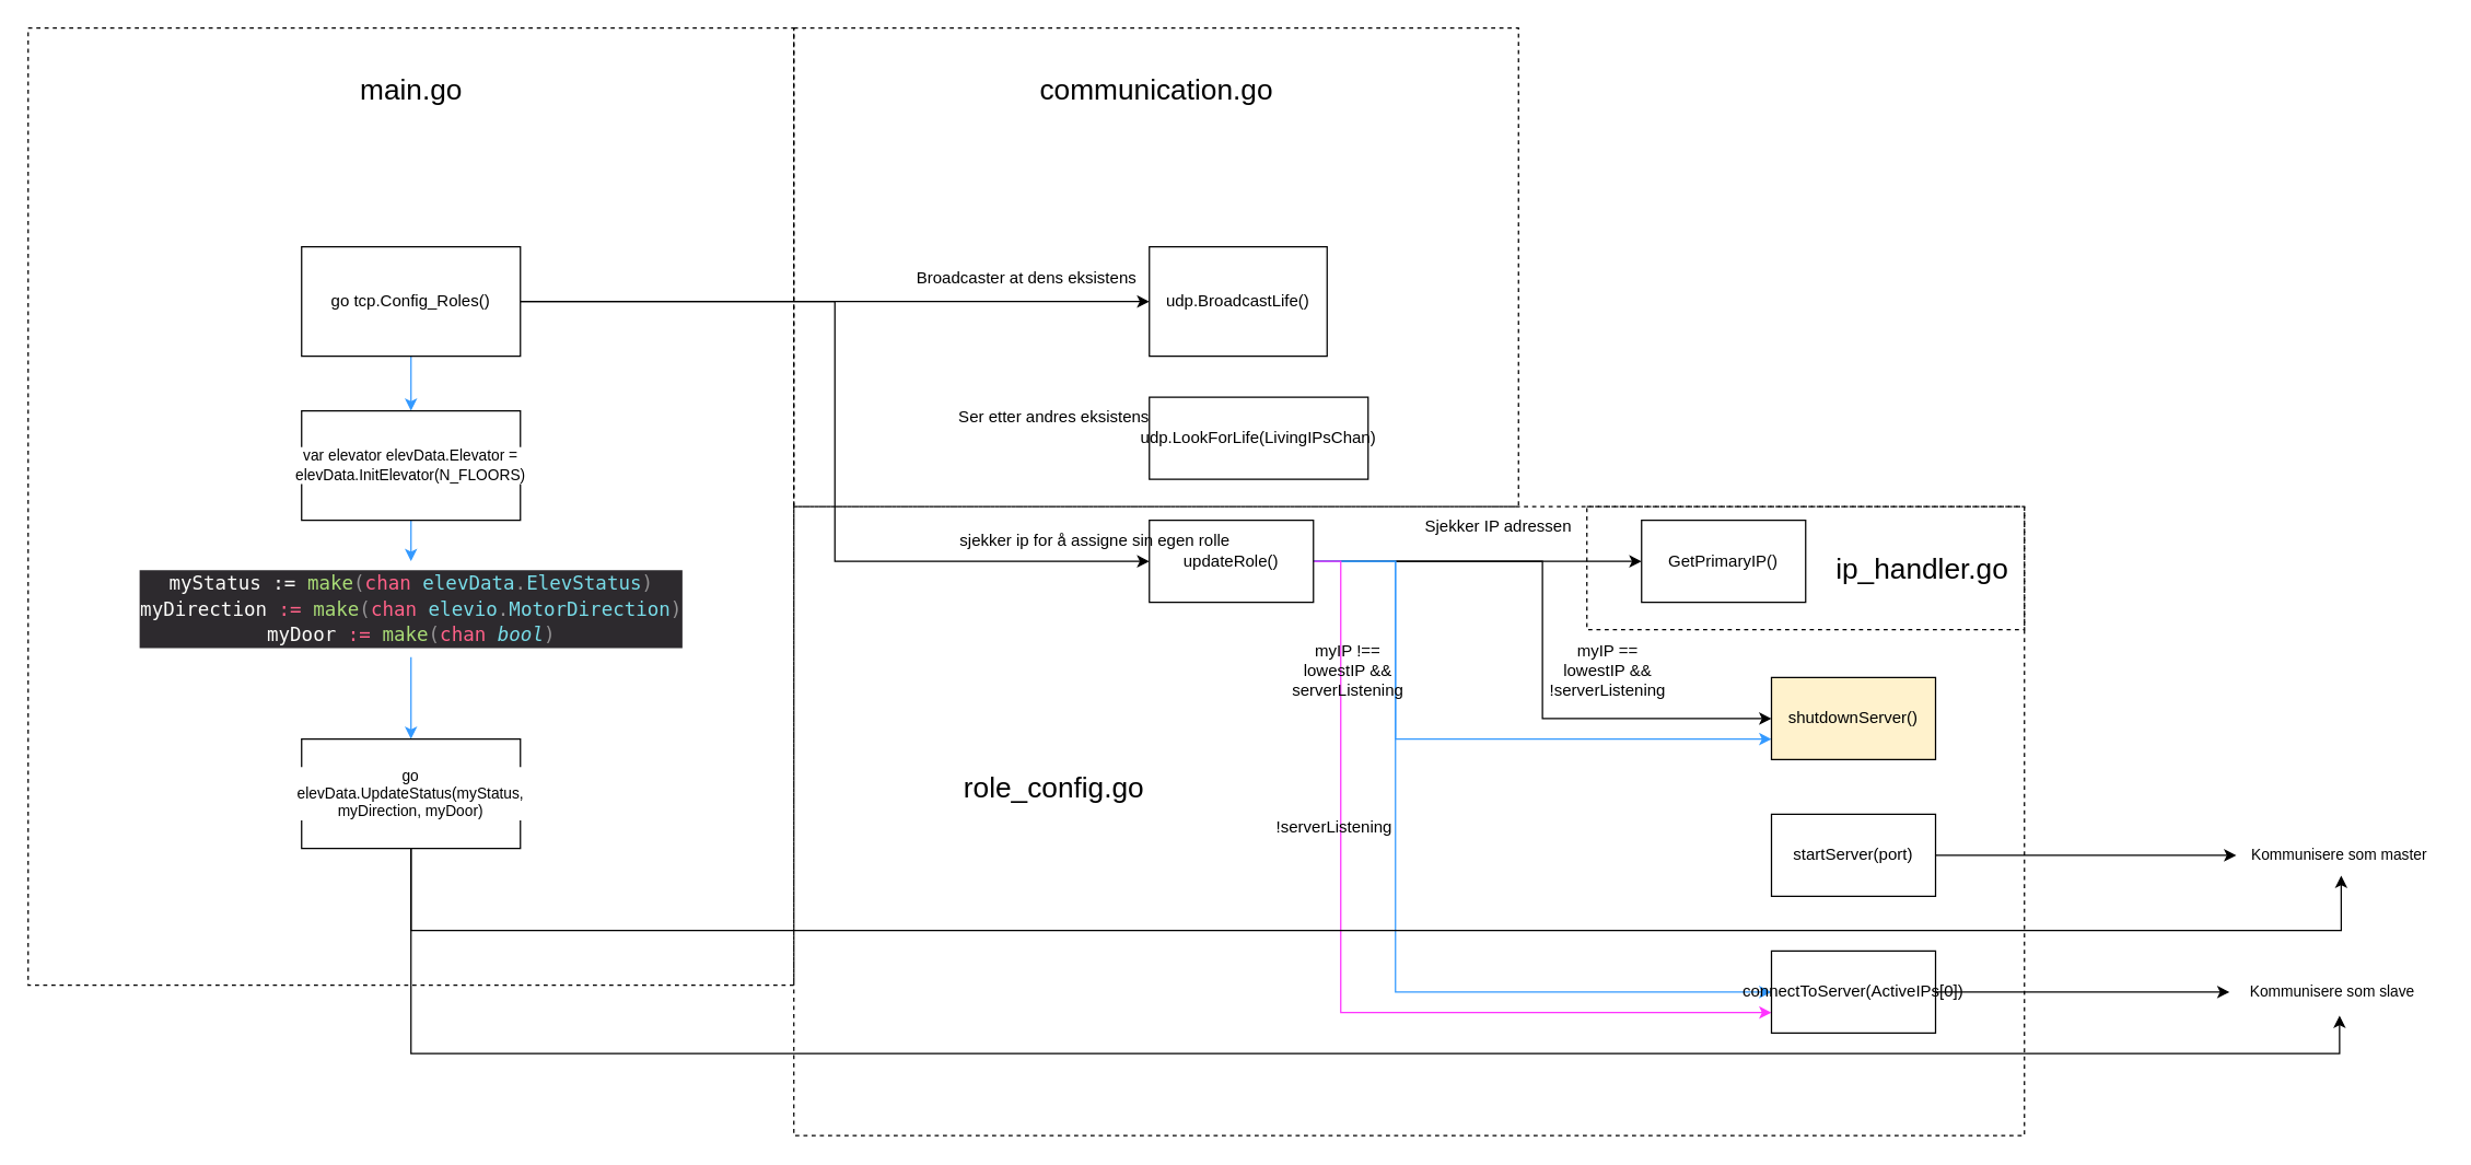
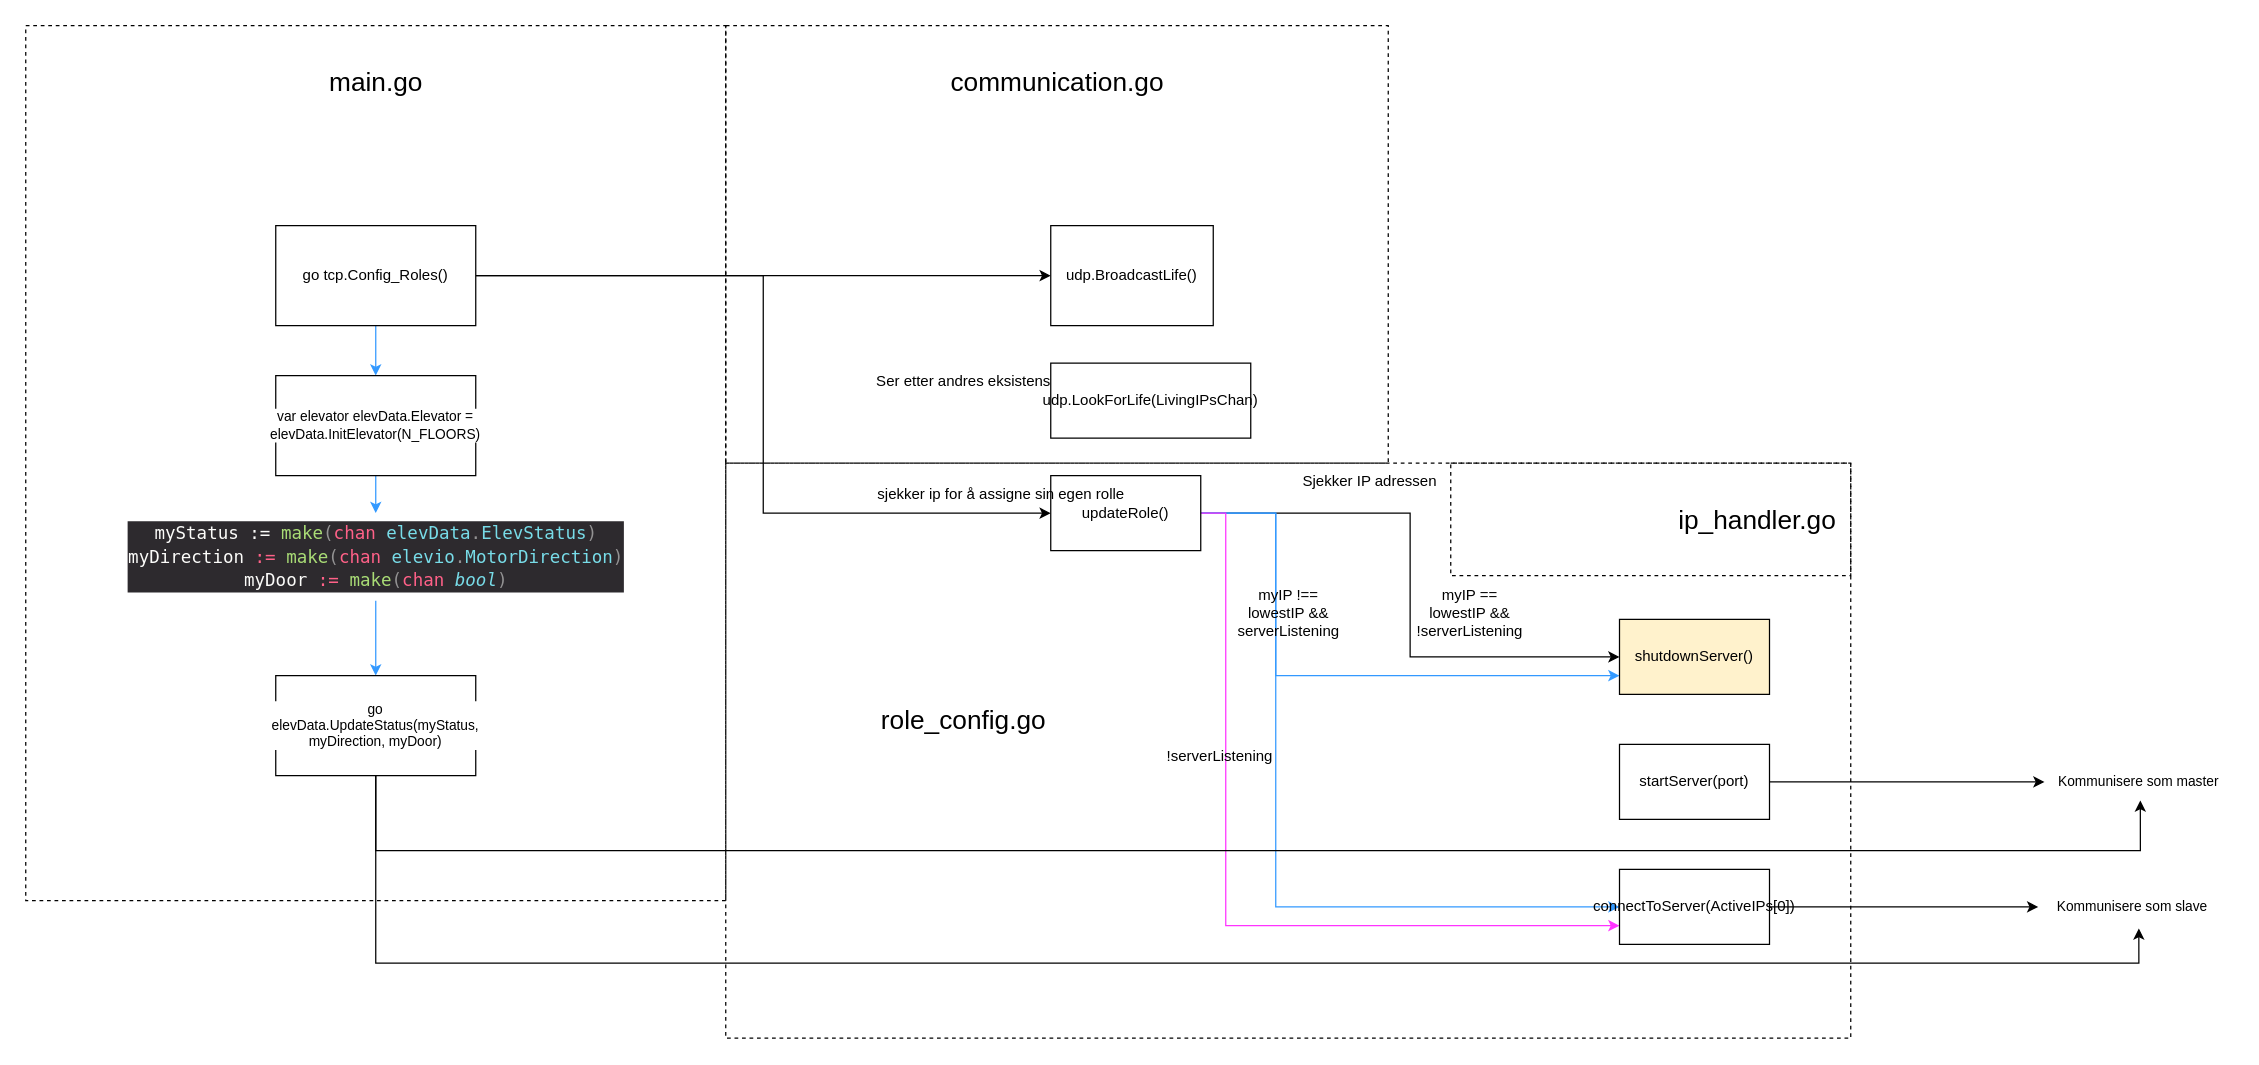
- <mxCell id="17" value="Broadcaster at dens eksistens" style="text;html=1;align=center;verticalAlign=middle;resizable=0;points=[];autosize=1;strokeColor=none;fillColor=none;" vertex="1" parent="1"><mxGeometry x="660" y="188" width="180" height="30" as="geometry" /></mxCell>
- <mxCell id="11" style="edgeStyle=orthogonalEdgeStyle;rounded=0;orthogonalLoop=1;jettySize=auto;html=1;exitX=1;exitY=0.5;exitDx=0;exitDy=0;entryX=0;entryY=0.5;entryDx=0;entryDy=0;" edge="1" parent="1" source="16" target="20"><mxGeometry relative="1" as="geometry" /></mxCell>
- <mxCell id="20" value="GetPrimaryIP()" style="whiteSpace=wrap;html=1;" vertex="1" parent="1"><mxGeometry x="1200" y="380" width="120" height="60" as="geometry" /></mxCell>
- <mxCell id="28" value="myIP !== &lt;br&gt;lowestIP &amp;amp;&amp;amp; &lt;br&gt;serverListening" style="text;html=1;align=center;verticalAlign=middle;resizable=0;points=[];autosize=1;strokeColor=none;fillColor=none;" vertex="1" parent="1"><mxGeometry x="935" y="460" width="100" height="60" as="geometry" /></mxCell>
+ <mxCell id="28" value="myIP !== &lt;br&gt;lowestIP &amp;amp;&amp;amp; &lt;br&gt;serverListening" style="text;html=1;align=center;verticalAlign=middle;resizable=0;points=[];autosize=1;strokeColor=none;fillColor=none;" vertex="1" parent="1"><mxGeometry x="980" y="460" width="100" height="60" as="geometry" /></mxCell>
